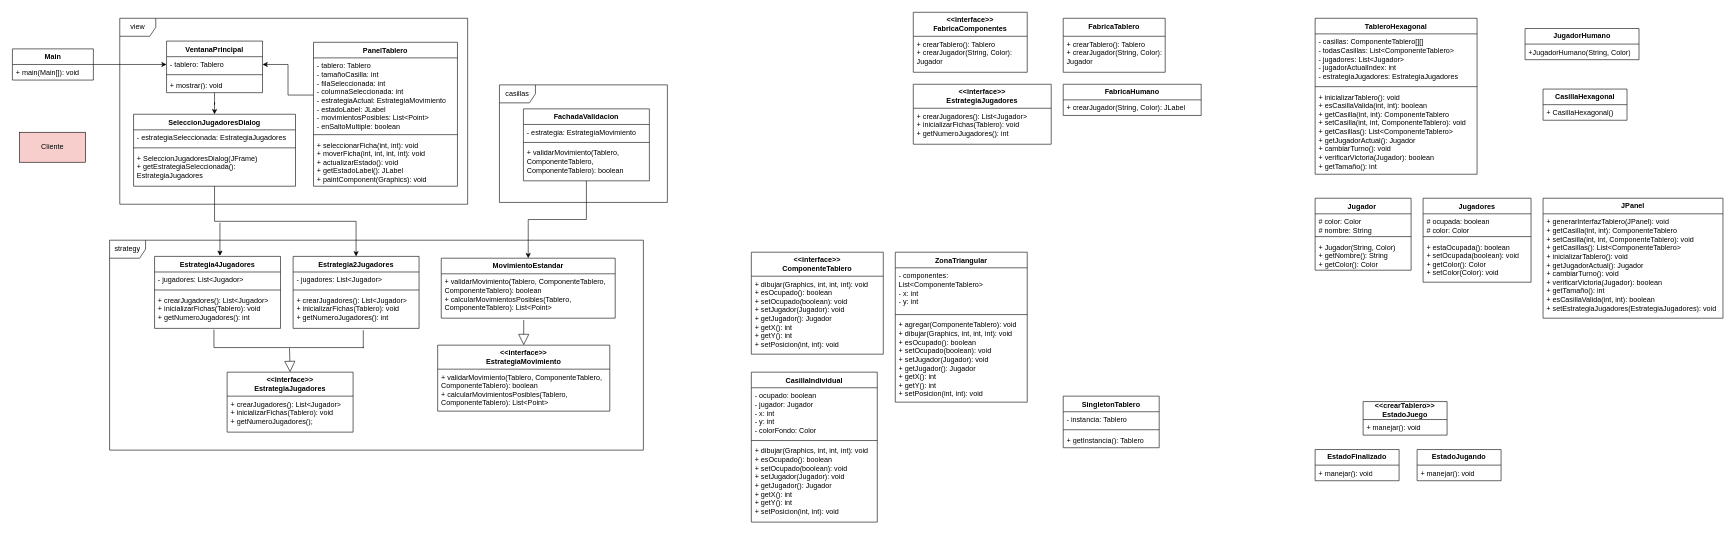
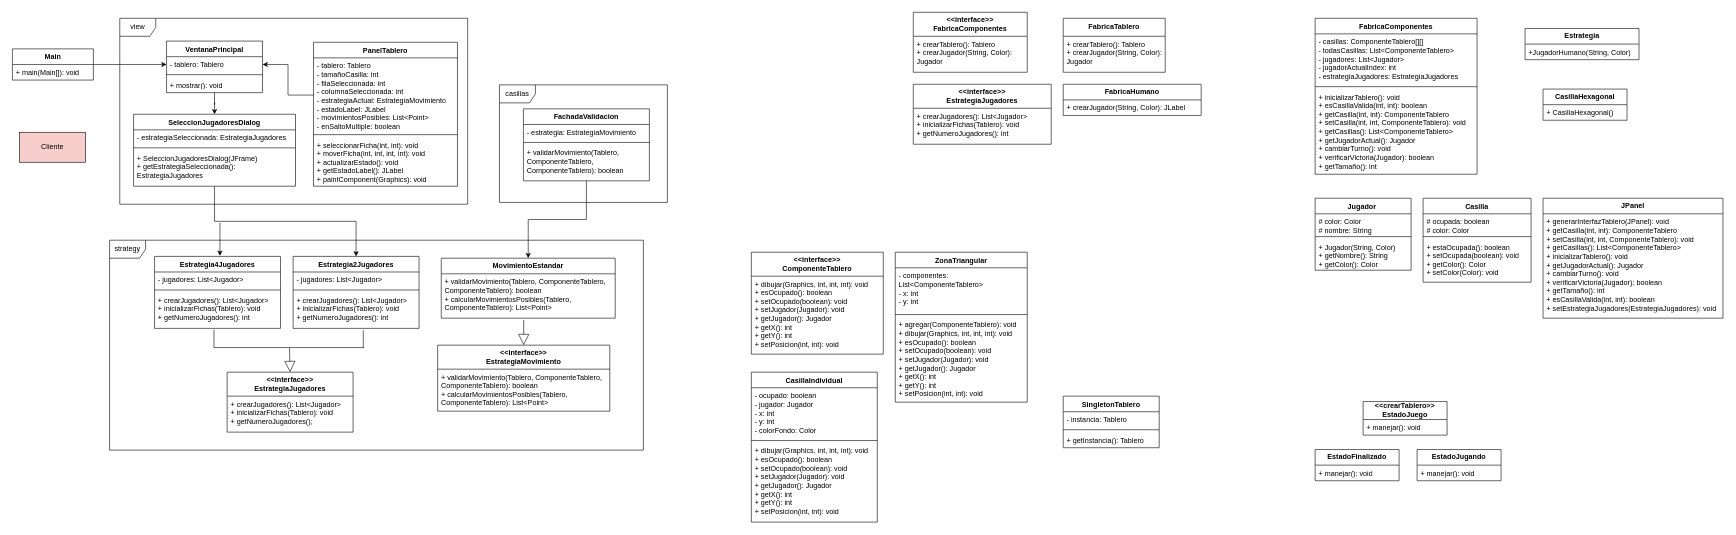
- <mxCell id="23" value="TableroHexagonal" style="swimlane;fontStyle=1;align=center;verticalAlign=top;childLayout=stackLayout;horizontal=1;startSize=26;horizontalStack=0;resizeParent=1;resizeParentMax=0;resizeLast=0;collapsible=1;marginBottom=0;whiteSpace=wrap;html=1;" vertex="1" parent="1"><mxGeometry x="2192" y="30" width="270" height="260" as="geometry" /></mxCell>
+ <mxCell id="23" value="FabricaComponentes" style="swimlane;fontStyle=1;align=center;verticalAlign=top;childLayout=stackLayout;horizontal=1;startSize=26;horizontalStack=0;resizeParent=1;resizeParentMax=0;resizeLast=0;collapsible=1;marginBottom=0;whiteSpace=wrap;html=1;" vertex="1" parent="1"><mxGeometry x="2192" y="30" width="270" height="260" as="geometry" /></mxCell>
- <mxCell id="49" value="&lt;b&gt;JugadorHumano&lt;/b&gt;" style="swimlane;fontStyle=0;childLayout=stackLayout;horizontal=1;startSize=26;fillColor=none;horizontalStack=0;resizeParent=1;resizeParentMax=0;resizeLast=0;collapsible=1;marginBottom=0;whiteSpace=wrap;html=1;" vertex="1" parent="1"><mxGeometry x="2542" y="47" width="190" height="52" as="geometry" /></mxCell>
+ <mxCell id="49" value="&lt;b&gt;Estrategia&lt;/b&gt;" style="swimlane;fontStyle=0;childLayout=stackLayout;horizontal=1;startSize=26;fillColor=none;horizontalStack=0;resizeParent=1;resizeParentMax=0;resizeLast=0;collapsible=1;marginBottom=0;whiteSpace=wrap;html=1;" vertex="1" parent="1"><mxGeometry x="2542" y="47" width="190" height="52" as="geometry" /></mxCell>
- <mxCell id="61" value="Jugadores" style="swimlane;fontStyle=1;align=center;verticalAlign=top;childLayout=stackLayout;horizontal=1;startSize=26;horizontalStack=0;resizeParent=1;resizeParentMax=0;resizeLast=0;collapsible=1;marginBottom=0;whiteSpace=wrap;html=1;" vertex="1" parent="1"><mxGeometry x="2372" y="330" width="180" height="140" as="geometry" /></mxCell>
+ <mxCell id="61" value="Casilla" style="swimlane;fontStyle=1;align=center;verticalAlign=top;childLayout=stackLayout;horizontal=1;startSize=26;horizontalStack=0;resizeParent=1;resizeParentMax=0;resizeLast=0;collapsible=1;marginBottom=0;whiteSpace=wrap;html=1;" vertex="1" parent="1"><mxGeometry x="2372" y="330" width="180" height="140" as="geometry" /></mxCell>
